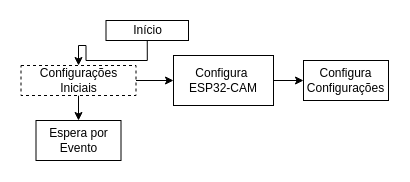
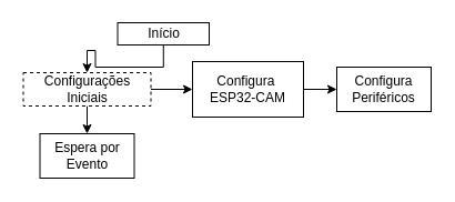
- <mxCell id="9" value="Configura&lt;div&gt;Configurações&lt;/div&gt;" style="rounded=0;whiteSpace=wrap;html=1;" vertex="1" parent="1"><mxGeometry x="303" y="60" width="85" height="40" as="geometry" /></mxCell>
+ <mxCell id="9" value="Configura&lt;div&gt;Periféricos&lt;/div&gt;" style="rounded=0;whiteSpace=wrap;html=1;" vertex="1" parent="1"><mxGeometry x="303" y="60" width="85" height="40" as="geometry" /></mxCell>
